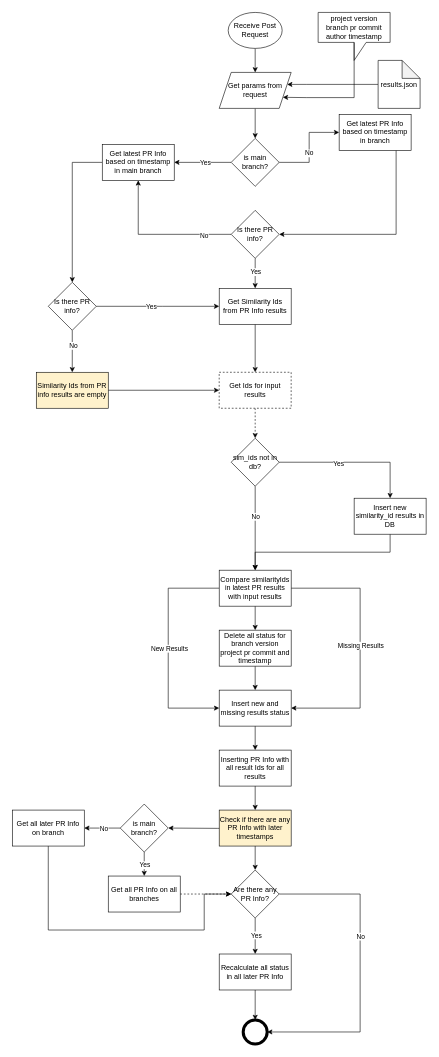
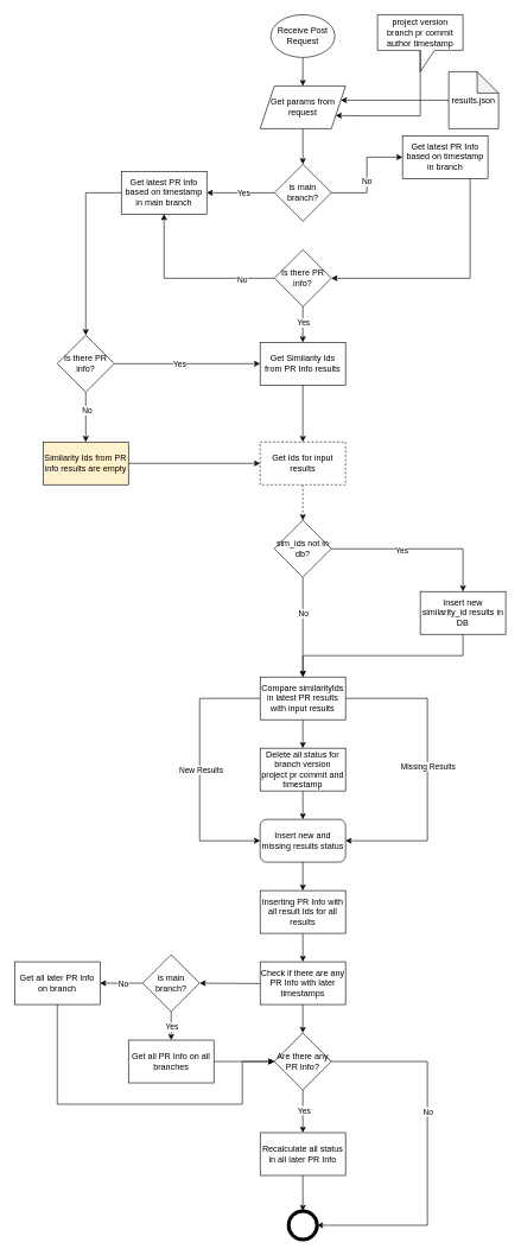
- <mxCell id="41" value="Insert new and missing results status" style="whiteSpace=wrap;html=1;" parent="1" vertex="1"><mxGeometry x="365" y="1150" width="120" height="60" as="geometry" /></mxCell>
+ <mxCell id="41" value="Insert new and missing results status" style="whiteSpace=wrap;html=1;rounded=1;" parent="1" vertex="1"><mxGeometry x="365" y="1150" width="120" height="60" as="geometry" /></mxCell>
- <mxCell id="55" value="Check if there are any PR Info with later timestamps" style="whiteSpace=wrap;html=1;fillColor=#fff2cc;" parent="1" vertex="1"><mxGeometry x="365" y="1350" width="120" height="60" as="geometry" /></mxCell>
+ <mxCell id="55" value="Check if there are any PR Info with later timestamps" style="whiteSpace=wrap;html=1;" parent="1" vertex="1"><mxGeometry x="365" y="1350" width="120" height="60" as="geometry" /></mxCell>
- <mxCell id="72" style="edgeStyle=orthogonalEdgeStyle;rounded=0;orthogonalLoop=1;jettySize=auto;html=1;entryX=0;entryY=0.5;entryDx=0;entryDy=0;dashed=1;" edge="1" parent="1" source="73" target="60"><mxGeometry relative="1" as="geometry" /></mxCell>
+ <mxCell id="72" style="edgeStyle=orthogonalEdgeStyle;rounded=0;orthogonalLoop=1;jettySize=auto;html=1;entryX=0;entryY=0.5;entryDx=0;entryDy=0;" edge="1" parent="1" source="73" target="60"><mxGeometry relative="1" as="geometry" /></mxCell>
